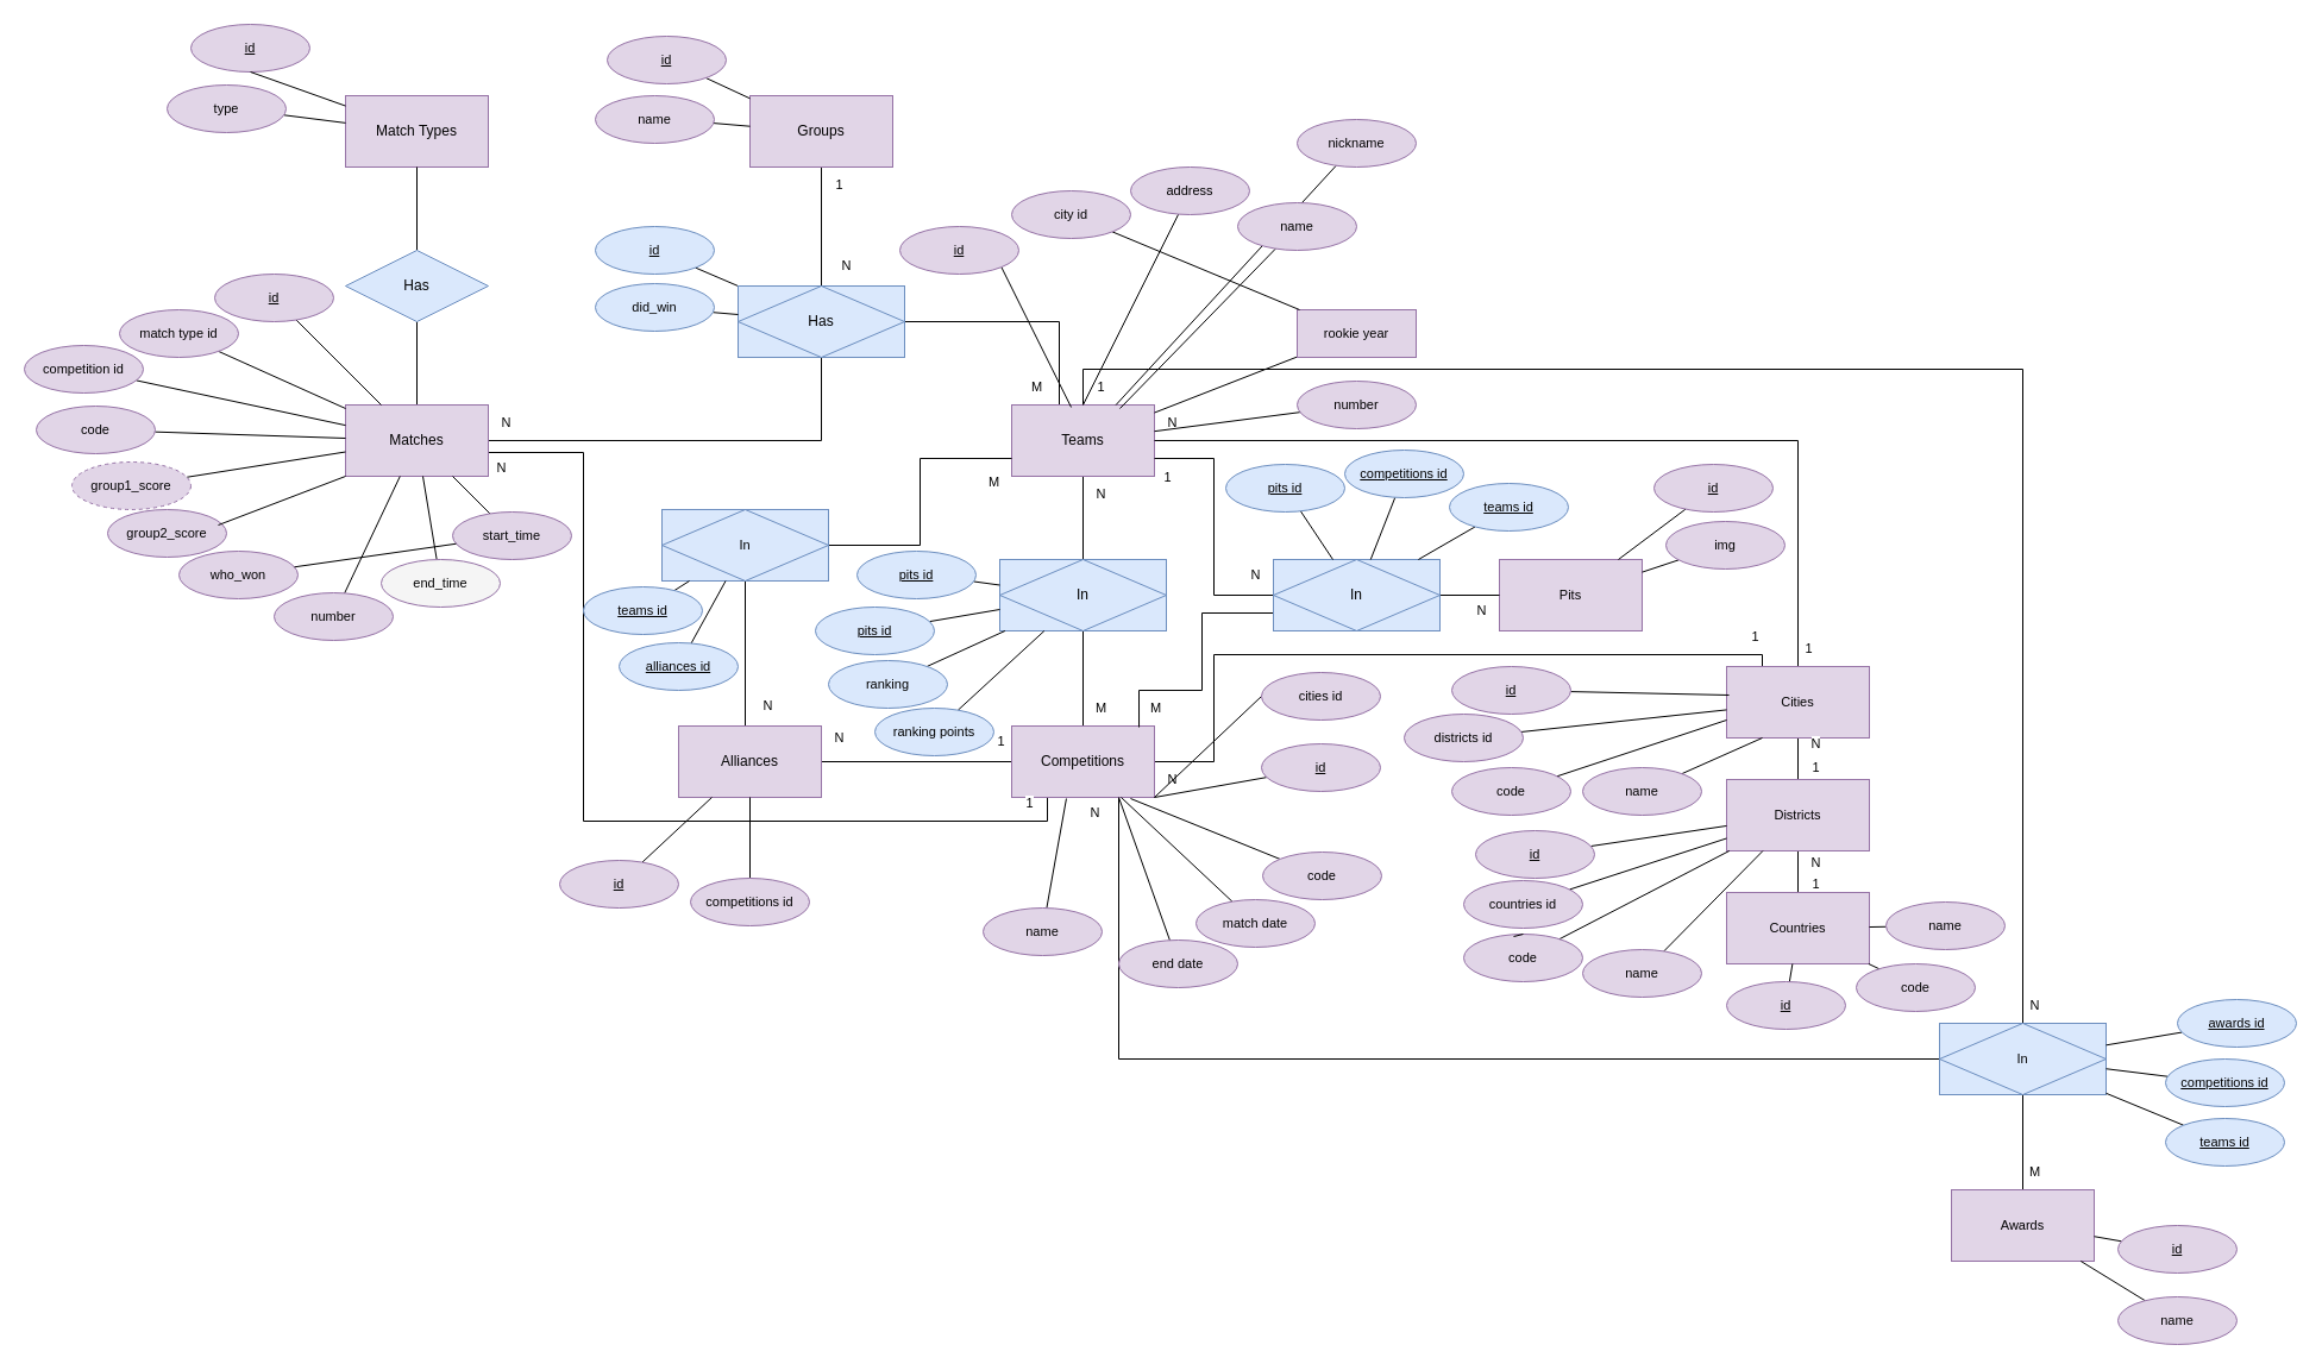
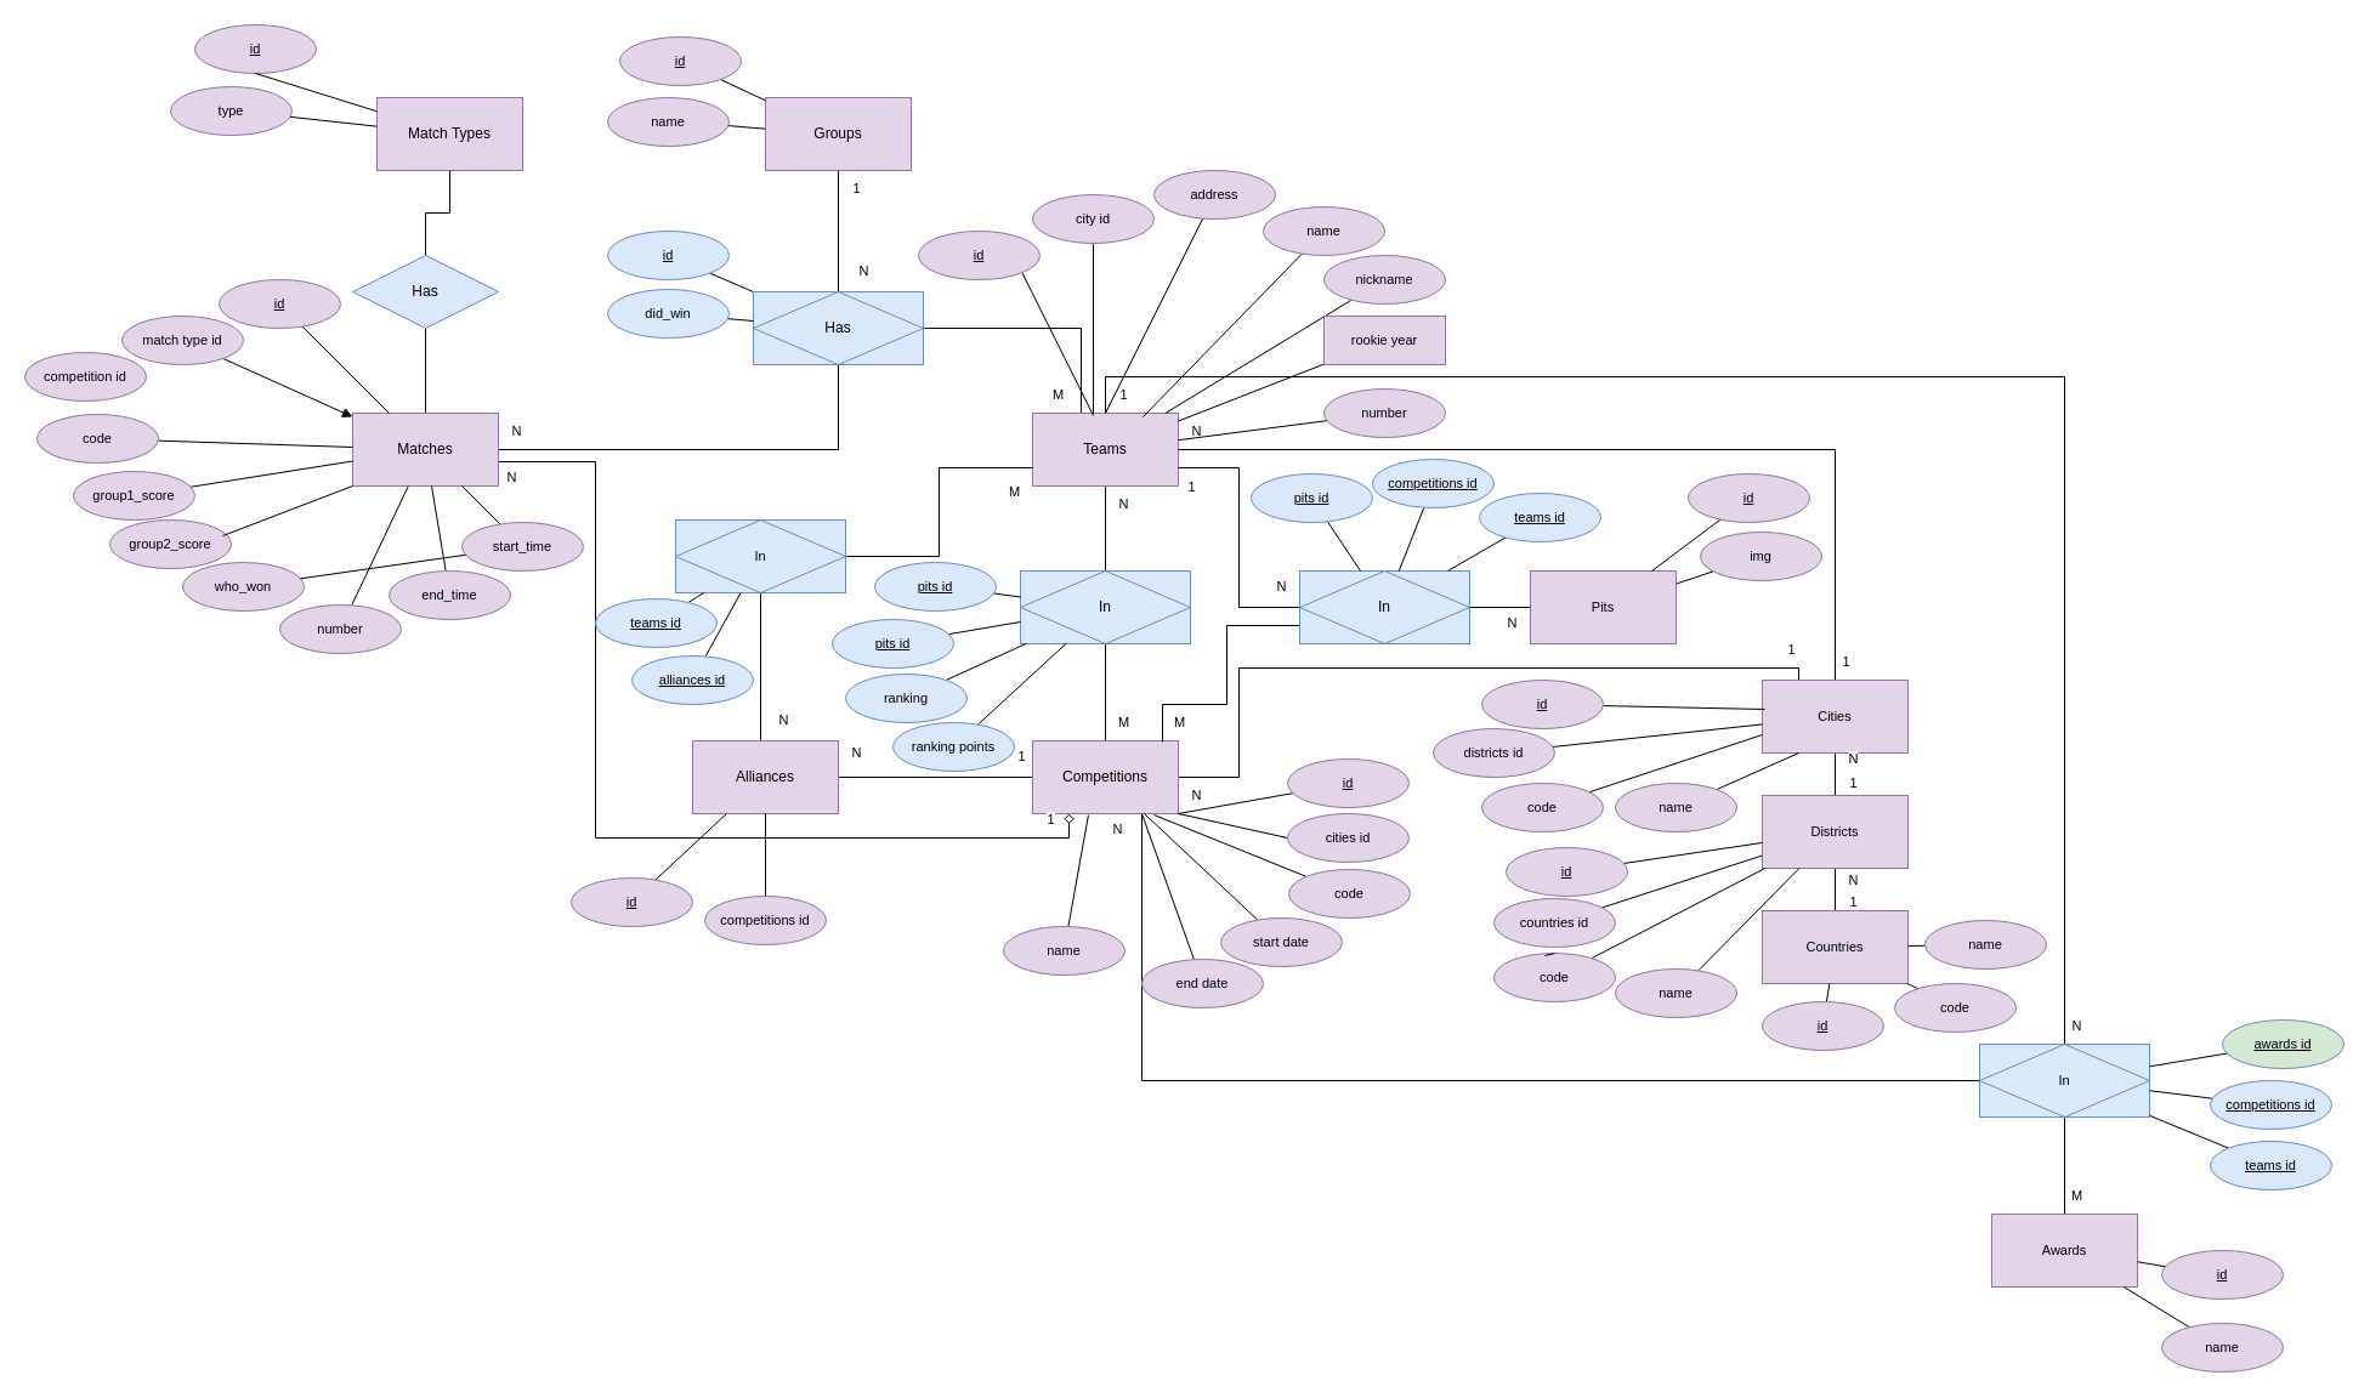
- <mxCell id="6" value="&lt;div&gt;Match Types&lt;/div&gt;" style="whiteSpace=wrap;html=1;fillColor=#e1d5e7;strokeColor=#9673a6;" parent="1" vertex="1"><mxGeometry x="290" y="80" width="120" height="60" as="geometry" /></mxCell>
+ <mxCell id="6" value="&lt;div&gt;Match Types&lt;/div&gt;" style="whiteSpace=wrap;html=1;fillColor=#e1d5e7;strokeColor=#9673a6;" parent="1" vertex="1"><mxGeometry x="310" y="80" width="120" height="60" as="geometry" /></mxCell>
- <mxCell id="126" value="nickname" style="ellipse;whiteSpace=wrap;html=1;align=center;fontFamily=Helvetica;fontSize=11;labelBackgroundColor=none;fillColor=#e1d5e7;strokeColor=#9673a6;" parent="1" vertex="1"><mxGeometry x="1090" y="100" width="100" height="40" as="geometry" /></mxCell>
+ <mxCell id="126" value="nickname" style="ellipse;whiteSpace=wrap;html=1;align=center;fontFamily=Helvetica;fontSize=11;labelBackgroundColor=none;fillColor=#e1d5e7;strokeColor=#9673a6;" parent="1" vertex="1"><mxGeometry x="1090" y="210" width="100" height="40" as="geometry" /></mxCell>
- <mxCell id="138" value="" style="edgeStyle=none;rounded=0;orthogonalLoop=1;jettySize=auto;html=1;strokeColor=default;align=center;verticalAlign=middle;fontFamily=Helvetica;fontSize=11;fontColor=default;labelBackgroundColor=default;endArrow=none;" parent="1" source="139" target="132" edge="1"><mxGeometry relative="1" as="geometry"><mxPoint x="919.04" y="400" as="targetPoint" /></mxGeometry></mxCell>
+ <mxCell id="138" value="" style="edgeStyle=none;rounded=0;orthogonalLoop=1;jettySize=auto;html=1;strokeColor=default;align=center;verticalAlign=middle;fontFamily=Helvetica;fontSize=11;fontColor=default;labelBackgroundColor=default;endArrow=none;entryX=0.417;entryY=0;entryDx=0;entryDy=0;entryPerimeter=0;" parent="1" source="139" target="13" edge="1"><mxGeometry relative="1" as="geometry"><mxPoint x="919.04" y="400" as="targetPoint" /></mxGeometry></mxCell>
- <mxCell id="144" value="" style="edgeStyle=none;rounded=0;orthogonalLoop=1;jettySize=auto;html=1;strokeColor=default;align=center;verticalAlign=middle;fontFamily=Helvetica;fontSize=11;fontColor=default;labelBackgroundColor=default;endArrow=none;" parent="1" source="145" target="5" edge="1"><mxGeometry relative="1" as="geometry" /></mxCell>
- <mxCell id="146" value="" style="edgeStyle=none;rounded=0;orthogonalLoop=1;jettySize=auto;html=1;strokeColor=default;align=center;verticalAlign=middle;fontFamily=Helvetica;fontSize=11;fontColor=default;labelBackgroundColor=default;endArrow=none;" parent="1" source="147" target="5" edge="1"><mxGeometry relative="1" as="geometry" /></mxCell>
+ <mxCell id="146" value="" style="edgeStyle=none;rounded=0;orthogonalLoop=1;jettySize=auto;html=1;strokeColor=default;align=center;verticalAlign=middle;fontFamily=Helvetica;fontSize=11;fontColor=default;labelBackgroundColor=default;endArrow=block;" parent="1" source="147" target="5" edge="1"><mxGeometry relative="1" as="geometry" /></mxCell>
- <mxCell id="77" value="group1_score" style="ellipse;whiteSpace=wrap;html=1;align=center;fontFamily=Helvetica;fontSize=11;labelBackgroundColor=none;fillColor=#e1d5e7;strokeColor=#9673a6;dashed=1;" parent="1" vertex="1"><mxGeometry x="60" y="388" width="100" height="40" as="geometry" /></mxCell>
+ <mxCell id="77" value="group1_score" style="ellipse;whiteSpace=wrap;html=1;align=center;fontFamily=Helvetica;fontSize=11;labelBackgroundColor=none;fillColor=#e1d5e7;strokeColor=#9673a6;" parent="1" vertex="1"><mxGeometry x="60" y="388" width="100" height="40" as="geometry" /></mxCell>
- <mxCell id="85" value="end_time" style="ellipse;whiteSpace=wrap;html=1;align=center;fontFamily=Helvetica;fontSize=11;labelBackgroundColor=none;fillColor=#f5f5f5;strokeColor=#9673a6;" parent="1" vertex="1"><mxGeometry x="320" y="470" width="100" height="40" as="geometry" /></mxCell>
+ <mxCell id="85" value="end_time" style="ellipse;whiteSpace=wrap;html=1;align=center;fontFamily=Helvetica;fontSize=11;labelBackgroundColor=none;fillColor=#e1d5e7;strokeColor=#9673a6;" parent="1" vertex="1"><mxGeometry x="320" y="470" width="100" height="40" as="geometry" /></mxCell>
- <mxCell id="159" value="cities id" style="ellipse;whiteSpace=wrap;html=1;align=center;fontFamily=Helvetica;fontSize=11;labelBackgroundColor=none;fillColor=#e1d5e7;strokeColor=#9673a6;" parent="1" vertex="1"><mxGeometry x="1060" y="565" width="100" height="40" as="geometry" /></mxCell>
+ <mxCell id="159" value="cities id" style="ellipse;whiteSpace=wrap;html=1;align=center;fontFamily=Helvetica;fontSize=11;labelBackgroundColor=none;fillColor=#e1d5e7;strokeColor=#9673a6;" parent="1" vertex="1"><mxGeometry x="1060" y="670" width="100" height="40" as="geometry" /></mxCell>
- <mxCell id="4" value="" style="edgeStyle=orthogonalEdgeStyle;rounded=0;orthogonalLoop=1;jettySize=auto;html=1;strokeColor=default;align=center;verticalAlign=middle;fontFamily=Helvetica;fontSize=11;fontColor=default;labelBackgroundColor=default;endArrow=none;endFill=0;entryX=0.25;entryY=1;entryDx=0;entryDy=0;" parent="1" source="5" target="37" edge="1"><mxGeometry relative="1" as="geometry"><mxPoint x="490" y="480" as="targetPoint" /><Array as="points"><mxPoint x="490" y="380" /><mxPoint x="490" y="690" /><mxPoint x="880" y="690" /></Array></mxGeometry></mxCell>
+ <mxCell id="4" value="" style="edgeStyle=orthogonalEdgeStyle;rounded=0;orthogonalLoop=1;jettySize=auto;html=1;strokeColor=default;align=center;verticalAlign=middle;fontFamily=Helvetica;fontSize=11;fontColor=default;labelBackgroundColor=default;endArrow=diamond;endFill=0;entryX=0.25;entryY=1;entryDx=0;entryDy=0;" parent="1" source="5" target="37" edge="1"><mxGeometry relative="1" as="geometry"><mxPoint x="490" y="480" as="targetPoint" /><Array as="points"><mxPoint x="490" y="380" /><mxPoint x="490" y="690" /><mxPoint x="880" y="690" /></Array></mxGeometry></mxCell>
- <mxCell id="165" value="match date" style="ellipse;whiteSpace=wrap;html=1;align=center;fontFamily=Helvetica;fontSize=11;labelBackgroundColor=none;fillColor=#e1d5e7;strokeColor=#9673a6;" parent="1" vertex="1"><mxGeometry x="1005" y="756" width="100" height="40" as="geometry" /></mxCell>
+ <mxCell id="165" value="start date" style="ellipse;whiteSpace=wrap;html=1;align=center;fontFamily=Helvetica;fontSize=11;labelBackgroundColor=none;fillColor=#e1d5e7;strokeColor=#9673a6;" parent="1" vertex="1"><mxGeometry x="1005" y="756" width="100" height="40" as="geometry" /></mxCell>
- <mxCell id="173" value="&lt;u&gt;awards id&lt;br&gt;&lt;/u&gt;" style="ellipse;whiteSpace=wrap;html=1;align=center;fontFamily=Helvetica;fontSize=11;labelBackgroundColor=none;fillColor=#dae8fc;strokeColor=#6c8ebf;" parent="1" vertex="1"><mxGeometry x="1830" y="840" width="100" height="40" as="geometry" /></mxCell>
+ <mxCell id="173" value="&lt;u&gt;awards id&lt;br&gt;&lt;/u&gt;" style="ellipse;whiteSpace=wrap;html=1;align=center;fontFamily=Helvetica;fontSize=11;labelBackgroundColor=none;fillColor=#d5e8d4;strokeColor=#6c8ebf;" parent="1" vertex="1"><mxGeometry x="1830" y="840" width="100" height="40" as="geometry" /></mxCell>
